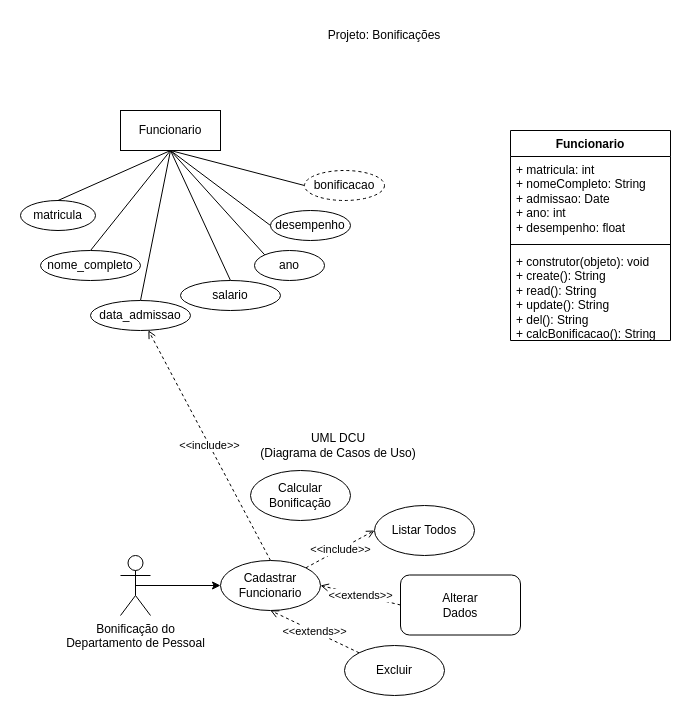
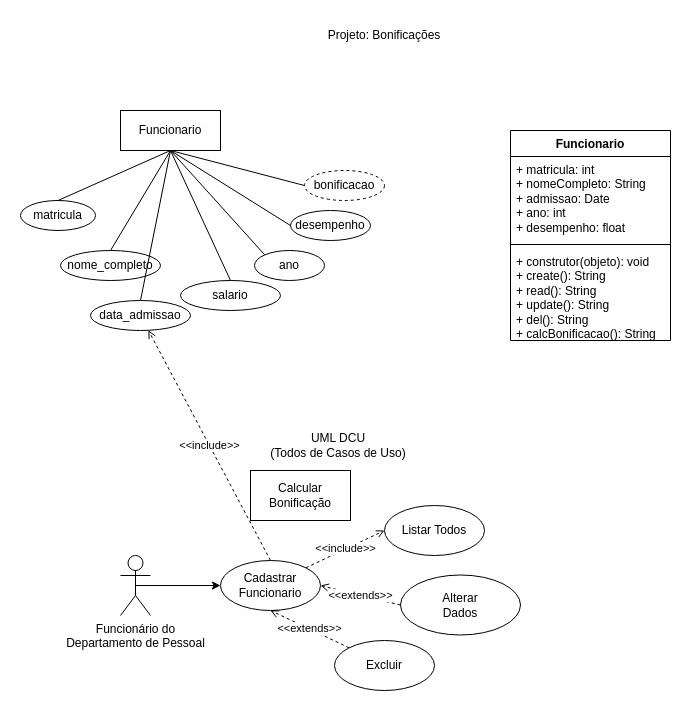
- <mxCell id="32" value="desempenho" style="ellipse;whiteSpace=wrap;html=1;align=center;" vertex="1" parent="1"><mxGeometry x="270" y="210" width="80" height="30" as="geometry" /></mxCell>
+ <mxCell id="32" value="desempenho" style="ellipse;whiteSpace=wrap;html=1;align=center;" vertex="1" parent="1"><mxGeometry x="290" y="210" width="80" height="30" as="geometry" /></mxCell>
- <mxCell id="8" value="nome_completo" style="ellipse;whiteSpace=wrap;html=1;align=center;" parent="1" vertex="1"><mxGeometry x="40" y="250" width="100" height="30" as="geometry" /></mxCell>
+ <mxCell id="8" value="nome_completo" style="ellipse;whiteSpace=wrap;html=1;align=center;" parent="1" vertex="1"><mxGeometry x="60" y="250" width="100" height="30" as="geometry" /></mxCell>
- <mxCell id="3" value="UML DCU&lt;br&gt;(Diagrama de Casos de Uso)" style="text;html=1;strokeColor=none;fillColor=none;align=center;verticalAlign=middle;whiteSpace=wrap;rounded=0;" parent="1" vertex="1"><mxGeometry x="250" y="430" width="176" height="30" as="geometry" /></mxCell>
+ <mxCell id="3" value="UML DCU&lt;br&gt;(Todos de Casos de Uso)" style="text;html=1;strokeColor=none;fillColor=none;align=center;verticalAlign=middle;whiteSpace=wrap;rounded=0;" parent="1" vertex="1"><mxGeometry x="250" y="430" width="176" height="30" as="geometry" /></mxCell>
- <mxCell id="33" value="Calcular Bonificação" style="ellipse;whiteSpace=wrap;html=1;" vertex="1" parent="1"><mxGeometry x="250" y="470" width="100" height="50" as="geometry" /></mxCell>
+ <mxCell id="33" value="Calcular Bonificação" style="whiteSpace=wrap;html=1;rounded=0;" vertex="1" parent="1"><mxGeometry x="250" y="470" width="100" height="50" as="geometry" /></mxCell>
- <mxCell id="22" value="Listar Todos" style="ellipse;whiteSpace=wrap;html=1;" parent="1" vertex="1"><mxGeometry x="374" y="505" width="100" height="50" as="geometry" /></mxCell>
+ <mxCell id="22" value="Listar Todos" style="ellipse;whiteSpace=wrap;html=1;" parent="1" vertex="1"><mxGeometry x="384" y="505" width="100" height="50" as="geometry" /></mxCell>
- <mxCell id="24" value="Alterar&lt;br&gt;Dados" style="whiteSpace=wrap;html=1;rounded=1;" parent="1" vertex="1"><mxGeometry x="400" y="574.5" width="120" height="60" as="geometry" /></mxCell>
+ <mxCell id="24" value="Alterar&lt;br&gt;Dados" style="ellipse;whiteSpace=wrap;html=1;" parent="1" vertex="1"><mxGeometry x="400" y="574.5" width="120" height="60" as="geometry" /></mxCell>
- <mxCell id="18" value="Bonificação do&lt;br&gt;Departamento de Pessoal" style="shape=umlActor;verticalLabelPosition=bottom;verticalAlign=top;html=1;" parent="1" vertex="1"><mxGeometry x="120" y="555" width="30" height="60" as="geometry" /></mxCell>
+ <mxCell id="18" value="Funcionário do&lt;br&gt;Departamento de Pessoal" style="shape=umlActor;verticalLabelPosition=bottom;verticalAlign=top;html=1;" parent="1" vertex="1"><mxGeometry x="120" y="555" width="30" height="60" as="geometry" /></mxCell>
- <mxCell id="26" value="Excluir" style="ellipse;whiteSpace=wrap;html=1;" parent="1" vertex="1"><mxGeometry x="344" y="645" width="100" height="50" as="geometry" /></mxCell>
+ <mxCell id="26" value="Excluir" style="ellipse;whiteSpace=wrap;html=1;" parent="1" vertex="1"><mxGeometry x="334" y="640" width="100" height="50" as="geometry" /></mxCell>
